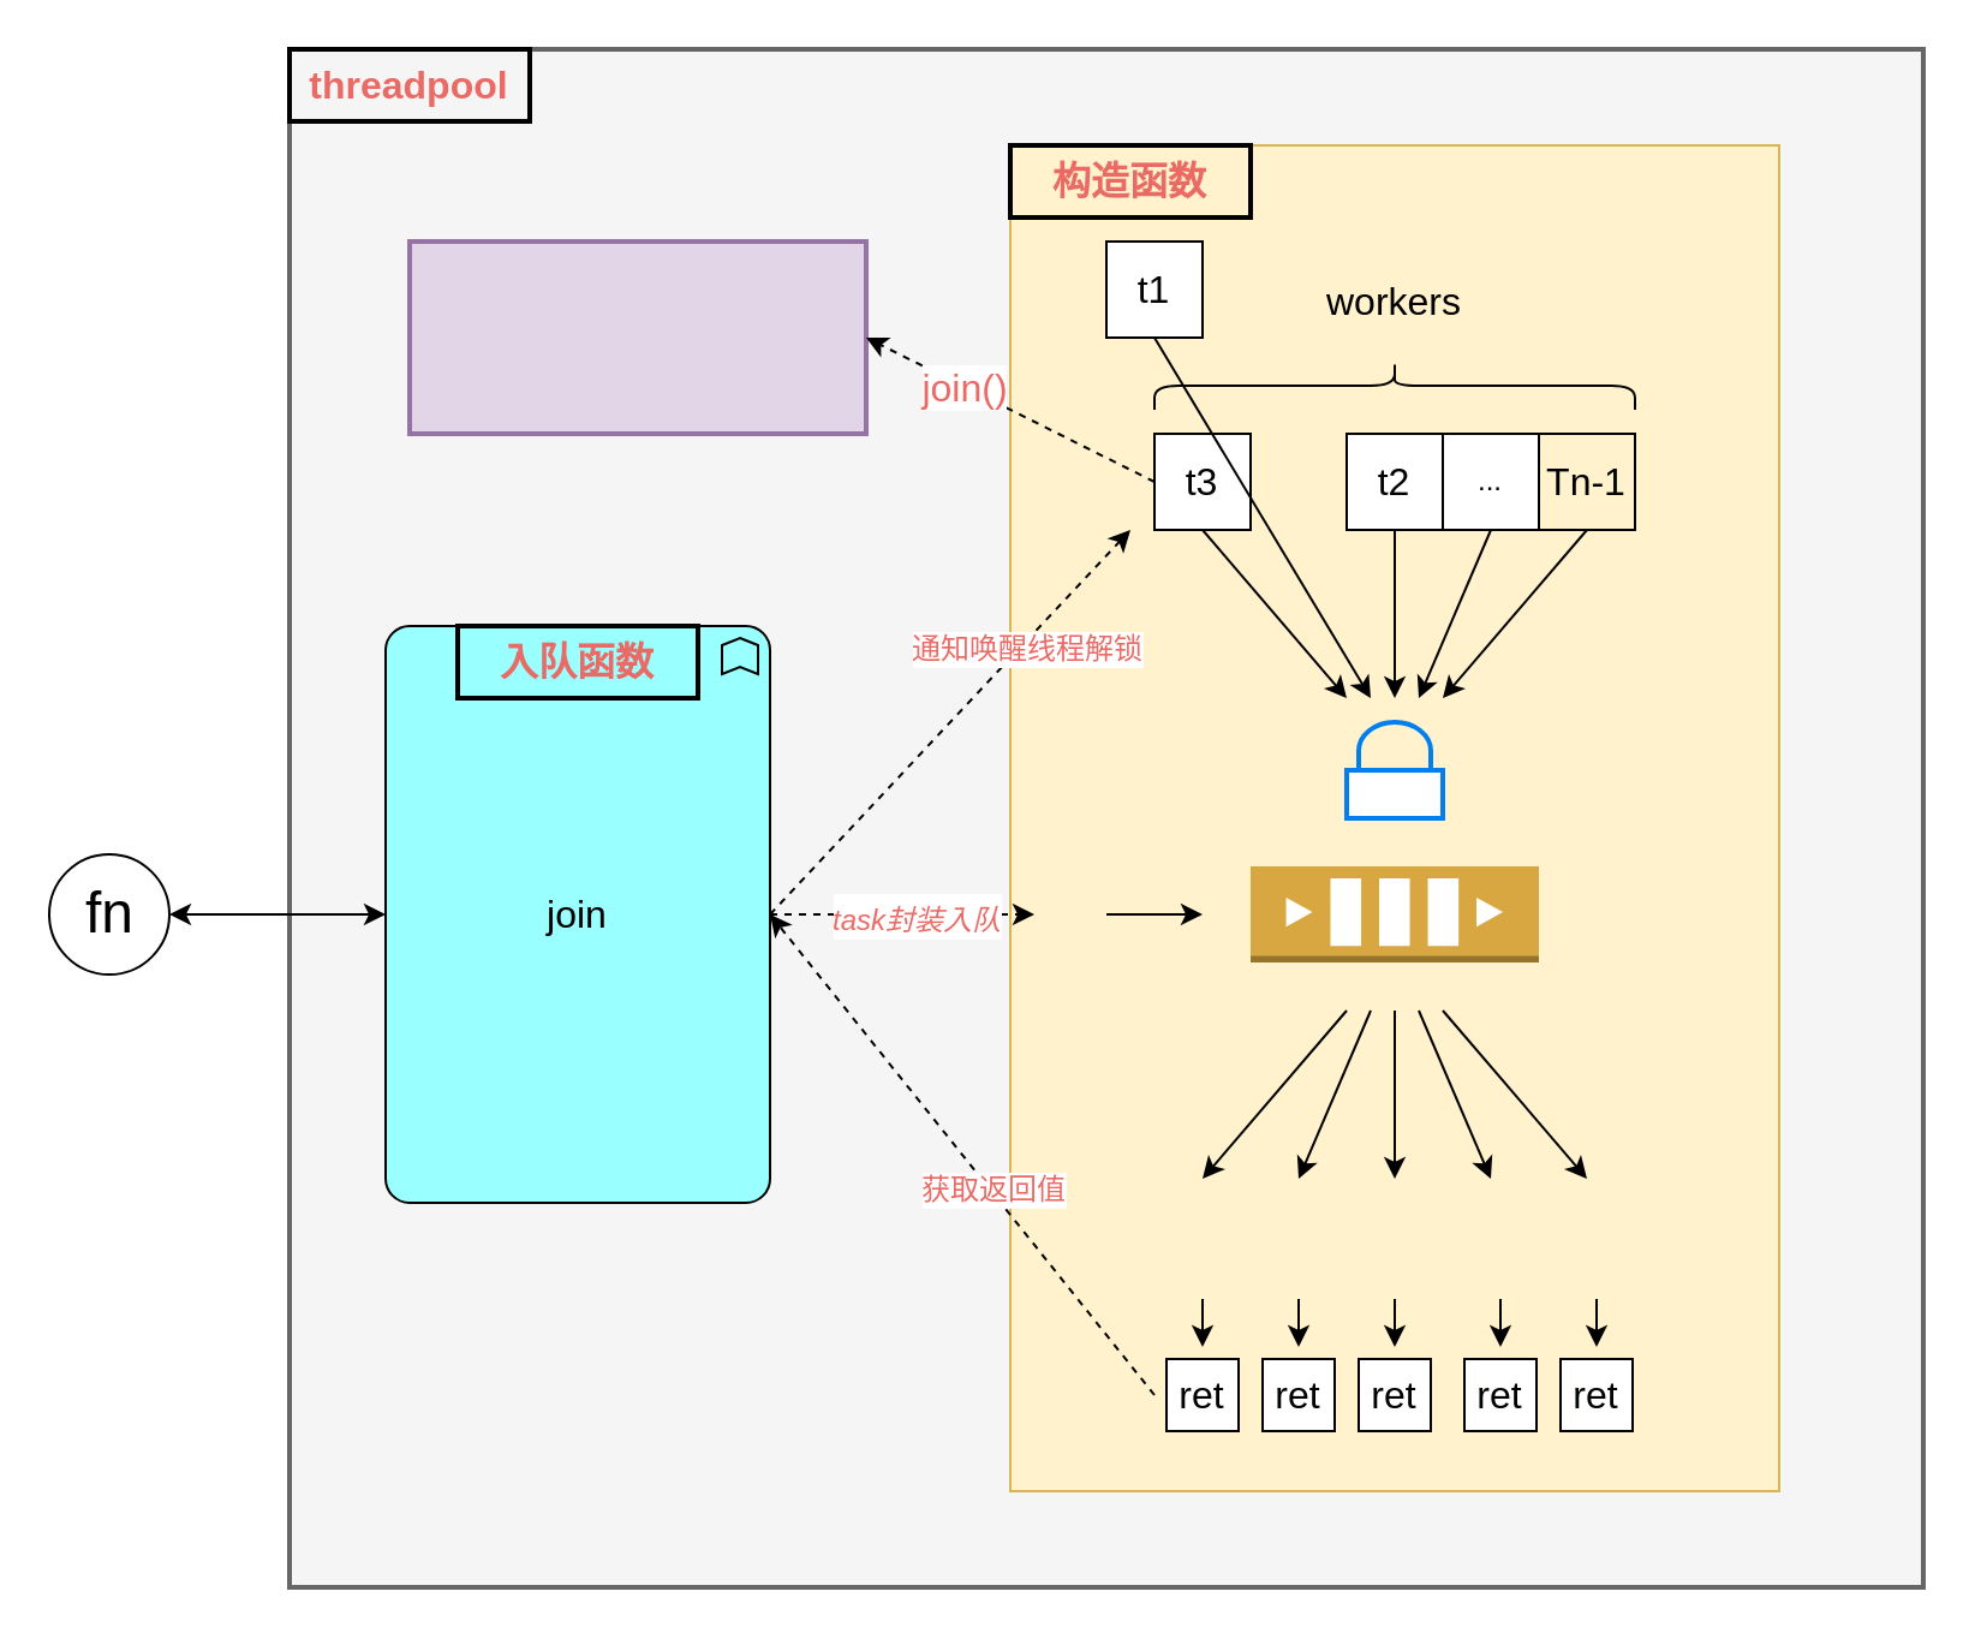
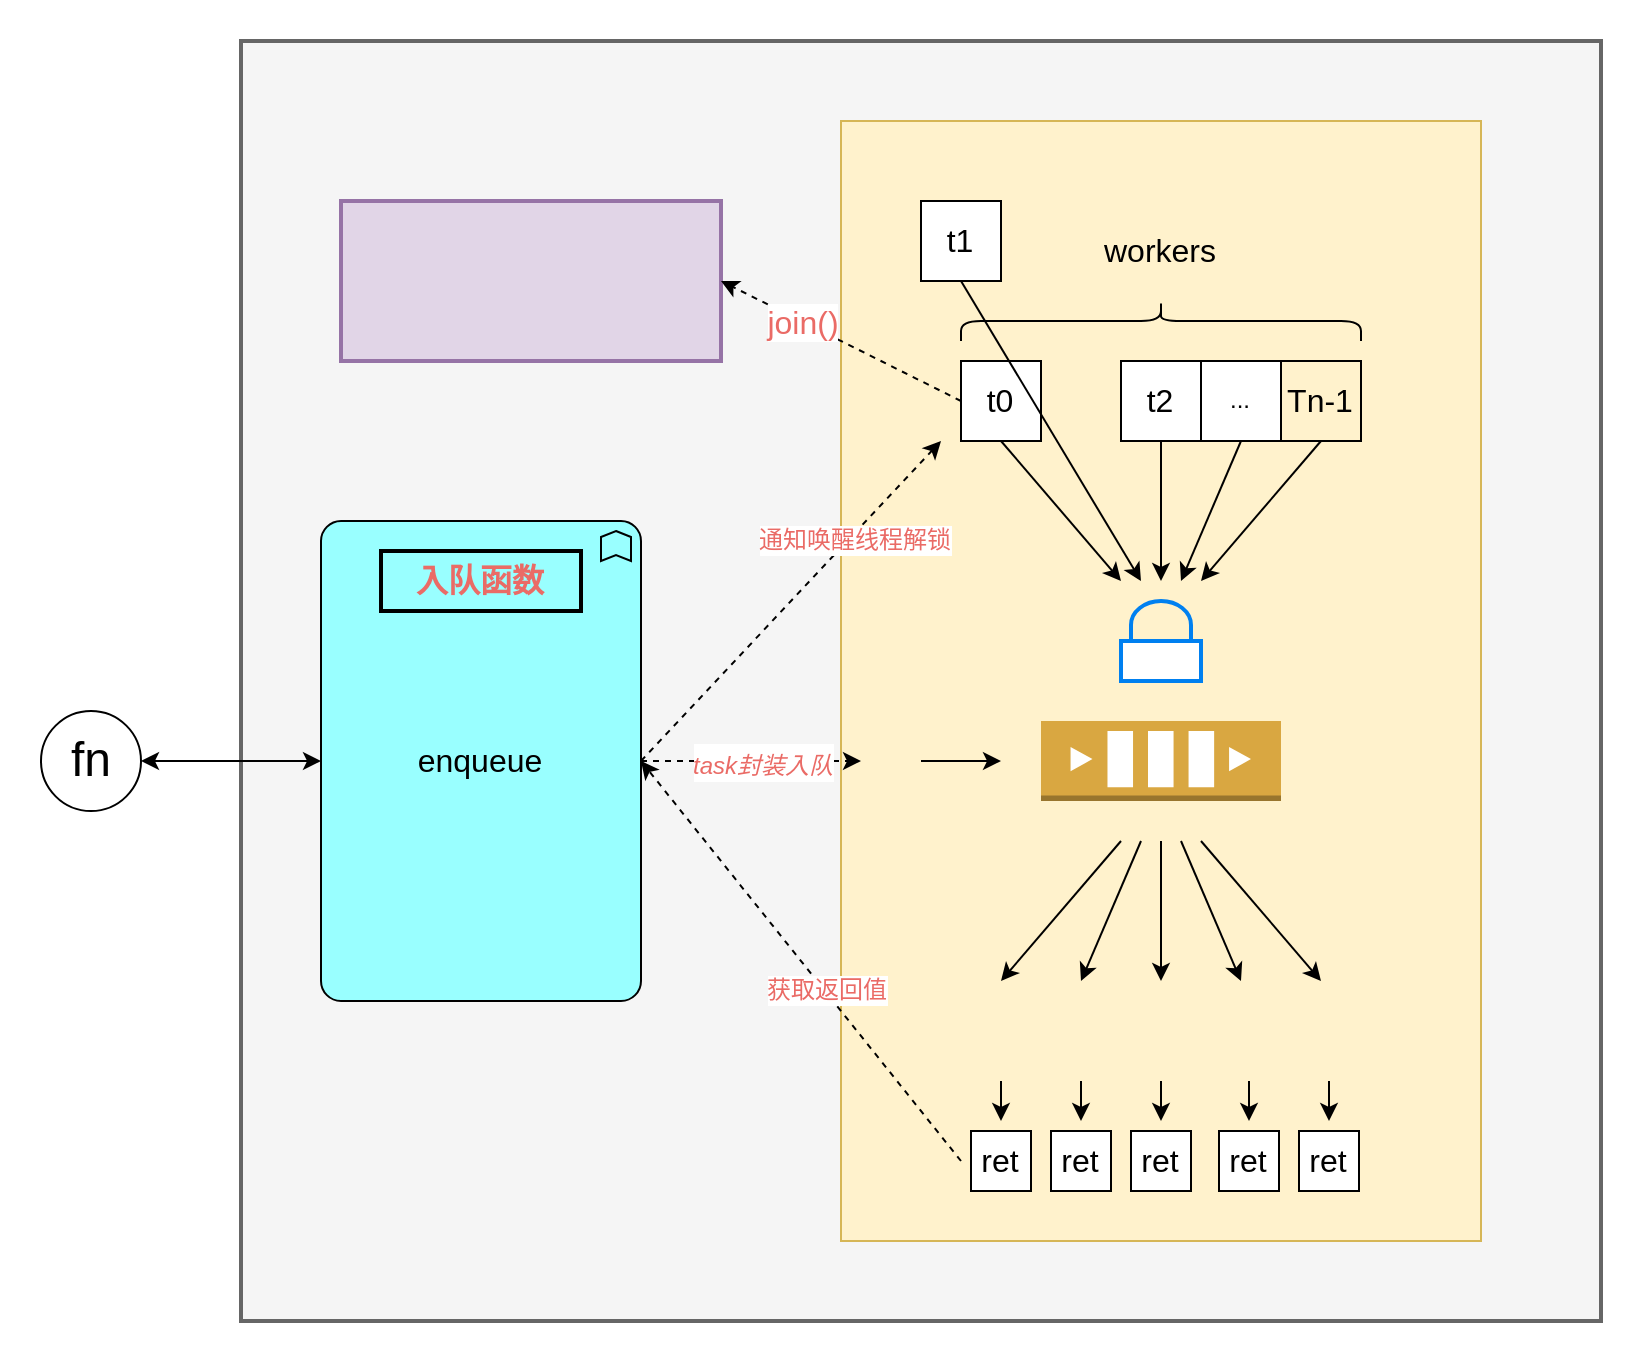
- <mxCell id="55" value="&lt;font style=&quot;font-size: 16px&quot;&gt;&lt;b&gt;threadpool&lt;/b&gt;&lt;/font&gt;" style="text;html=1;strokeColor=default;fillColor=none;align=center;verticalAlign=middle;whiteSpace=wrap;rounded=0;fontSize=12;fontColor=#EA6B66;strokeWidth=2;" vertex="1" parent="1"><mxGeometry y="20" width="100" height="30" as="geometry" x="120" /></mxCell>
- <mxCell id="50" value="&lt;font style=&quot;font-size: 16px&quot;&gt;&lt;b&gt;构造函数&lt;/b&gt;&lt;/font&gt;" style="text;html=1;strokeColor=default;fillColor=none;align=center;verticalAlign=middle;whiteSpace=wrap;rounded=0;fontSize=12;fontColor=#EA6B66;strokeWidth=2;" vertex="1" parent="1"><mxGeometry x="420" y="60" width="100" height="30" as="geometry" /></mxCell>
- <mxCell id="5" value="&lt;font style=&quot;font-size: 16px&quot;&gt;t3&lt;/font&gt;" style="rounded=0;whiteSpace=wrap;html=1;" vertex="1" parent="1"><mxGeometry x="480" y="180" width="40" height="40" as="geometry" /></mxCell>
+ <mxCell id="5" value="&lt;font style=&quot;font-size: 16px&quot;&gt;t0&lt;/font&gt;" style="rounded=0;whiteSpace=wrap;html=1;" vertex="1" parent="1"><mxGeometry x="480" y="180" width="40" height="40" as="geometry" /></mxCell>
- <mxCell id="51" value="&lt;font style=&quot;font-size: 16px&quot;&gt;&lt;b&gt;入队函数&lt;/b&gt;&lt;/font&gt;" style="text;html=1;strokeColor=default;fillColor=none;align=center;verticalAlign=middle;whiteSpace=wrap;rounded=0;fontSize=12;fontColor=#EA6B66;strokeWidth=2;" vertex="1" parent="1"><mxGeometry x="190" y="260" width="100" height="30" as="geometry" /></mxCell>
+ <mxCell id="51" value="&lt;font style=&quot;font-size: 16px&quot;&gt;&lt;b&gt;入队函数&lt;/b&gt;&lt;/font&gt;" style="text;html=1;strokeColor=default;fillColor=none;align=center;verticalAlign=middle;whiteSpace=wrap;rounded=0;fontSize=12;fontColor=#EA6B66;strokeWidth=2;" vertex="1" parent="1"><mxGeometry x="190" y="275" width="100" height="30" as="geometry" /></mxCell>
- <mxCell id="4" value="join" style="html=1;outlineConnect=0;whiteSpace=wrap;fillColor=#99ffff;shape=mxgraph.archimate3.application;appType=func;archiType=rounded;fontSize=16;" vertex="1" parent="1"><mxGeometry x="160" y="260" width="160" height="240" as="geometry" /></mxCell>
+ <mxCell id="4" value="enqueue" style="html=1;outlineConnect=0;whiteSpace=wrap;fillColor=#99ffff;shape=mxgraph.archimate3.application;appType=func;archiType=rounded;fontSize=16;" vertex="1" parent="1"><mxGeometry x="160" y="260" width="160" height="240" as="geometry" /></mxCell>
